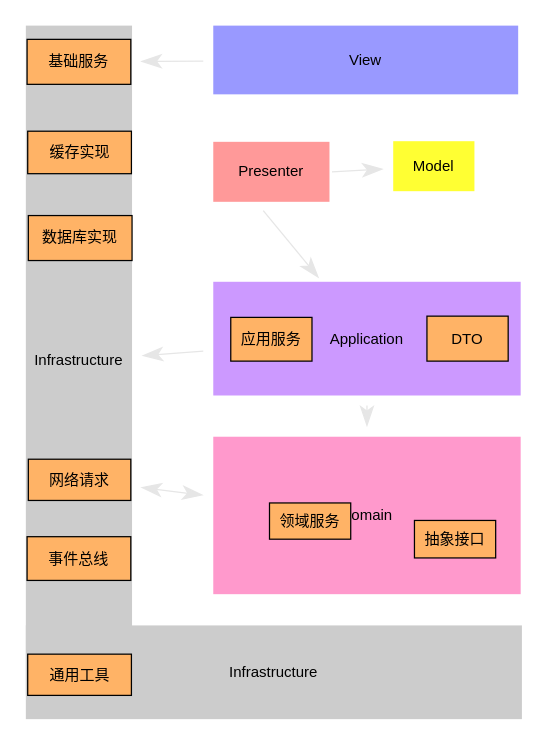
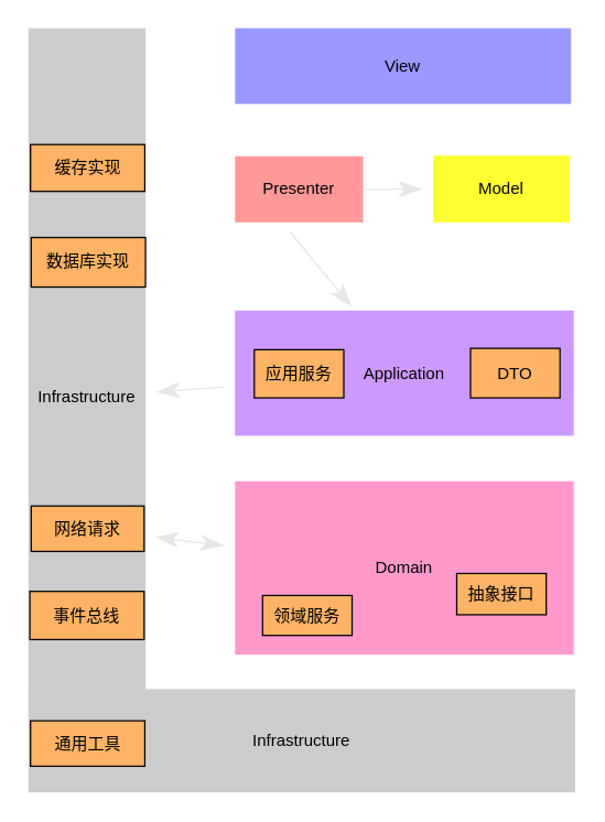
- <mxCell id="10" value="" style="edgeStyle=none;curved=1;rounded=0;orthogonalLoop=1;jettySize=auto;html=1;fontFamily=Helvetica;fontSize=12;fontColor=#000000;startArrow=none;startFill=0;endArrow=classicThin;endFill=1;startSize=14;endSize=14;sourcePerimeterSpacing=8;targetPerimeterSpacing=8;strokeColor=#E6E6E6;" parent="1" source="11" target="13" edge="1"><mxGeometry relative="1" as="geometry" /></mxCell>
- <mxCell id="13" value="基础服务" style="text;strokeColor=default;fillColor=#FFB366;html=1;align=center;verticalAlign=middle;whiteSpace=wrap;rounded=0;labelBackgroundColor=none;hachureGap=4;fontFamily=Helvetica;fontSize=12;fontColor=#000000;" parent="1" vertex="1"><mxGeometry x="21" y="31" width="83" height="36" as="geometry" /></mxCell>
- <mxCell id="22" value="Model" style="text;strokeColor=none;fillColor=#FFFF33;html=1;align=center;verticalAlign=middle;whiteSpace=wrap;rounded=0;hachureGap=4;fontFamily=Helvetica;fontSize=12;fontColor=#000000;labelPosition=center;verticalLabelPosition=middle;labelBackgroundColor=none;" parent="1" vertex="1"><mxGeometry x="314" y="112.5" width="65" height="40" as="geometry" /></mxCell>
+ <mxCell id="22" value="Model" style="text;strokeColor=none;fillColor=#FFFF33;html=1;align=center;verticalAlign=middle;whiteSpace=wrap;rounded=0;hachureGap=4;fontFamily=Helvetica;fontSize=12;fontColor=#000000;labelPosition=center;verticalLabelPosition=middle;labelBackgroundColor=none;" parent="1" vertex="1"><mxGeometry x="314" y="112.5" width="99" height="48.5" as="geometry" /></mxCell>
- <mxCell id="6" value="" style="edgeStyle=none;curved=1;rounded=0;orthogonalLoop=1;jettySize=auto;html=1;fontFamily=Helvetica;fontSize=12;fontColor=#000000;startArrow=classicThin;startFill=1;endArrow=none;endFill=0;startSize=14;endSize=14;sourcePerimeterSpacing=8;targetPerimeterSpacing=8;strokeColor=#E6E6E6;" parent="1" source="7" target="4" edge="1"><mxGeometry relative="1" as="geometry" /></mxCell>
- <mxCell id="19" value="领域服务" style="text;strokeColor=default;fillColor=#FFB366;html=1;align=center;verticalAlign=middle;whiteSpace=wrap;rounded=0;labelBackgroundColor=none;hachureGap=4;fontFamily=Helvetica;fontSize=12;fontColor=#000000;" parent="1" vertex="1"><mxGeometry x="215" y="402" width="65" height="29" as="geometry" /></mxCell>
+ <mxCell id="19" value="领域服务" style="text;strokeColor=default;fillColor=#FFB366;html=1;align=center;verticalAlign=middle;whiteSpace=wrap;rounded=0;labelBackgroundColor=none;hachureGap=4;fontFamily=Helvetica;fontSize=12;fontColor=#000000;" parent="1" vertex="1"><mxGeometry x="190" y="432" width="65" height="29" as="geometry" /></mxCell>
